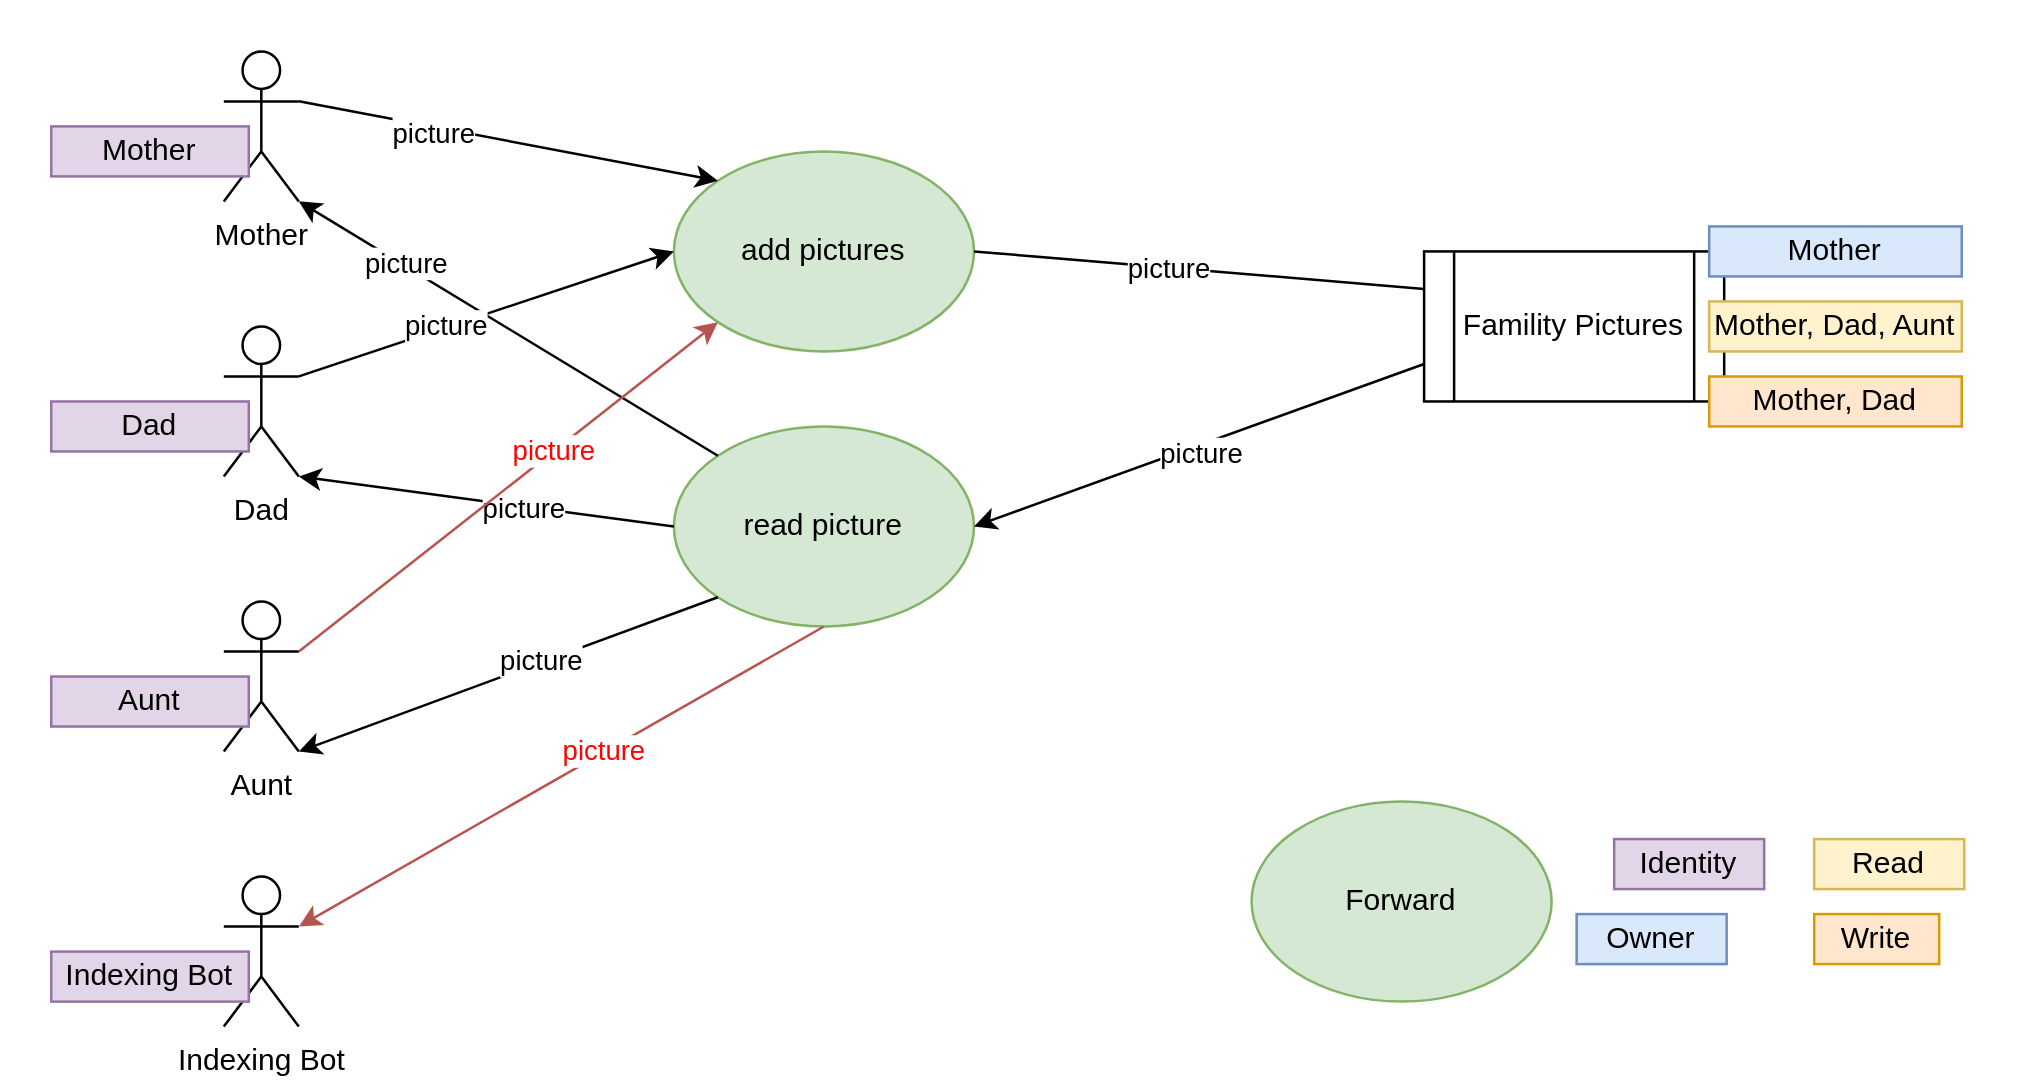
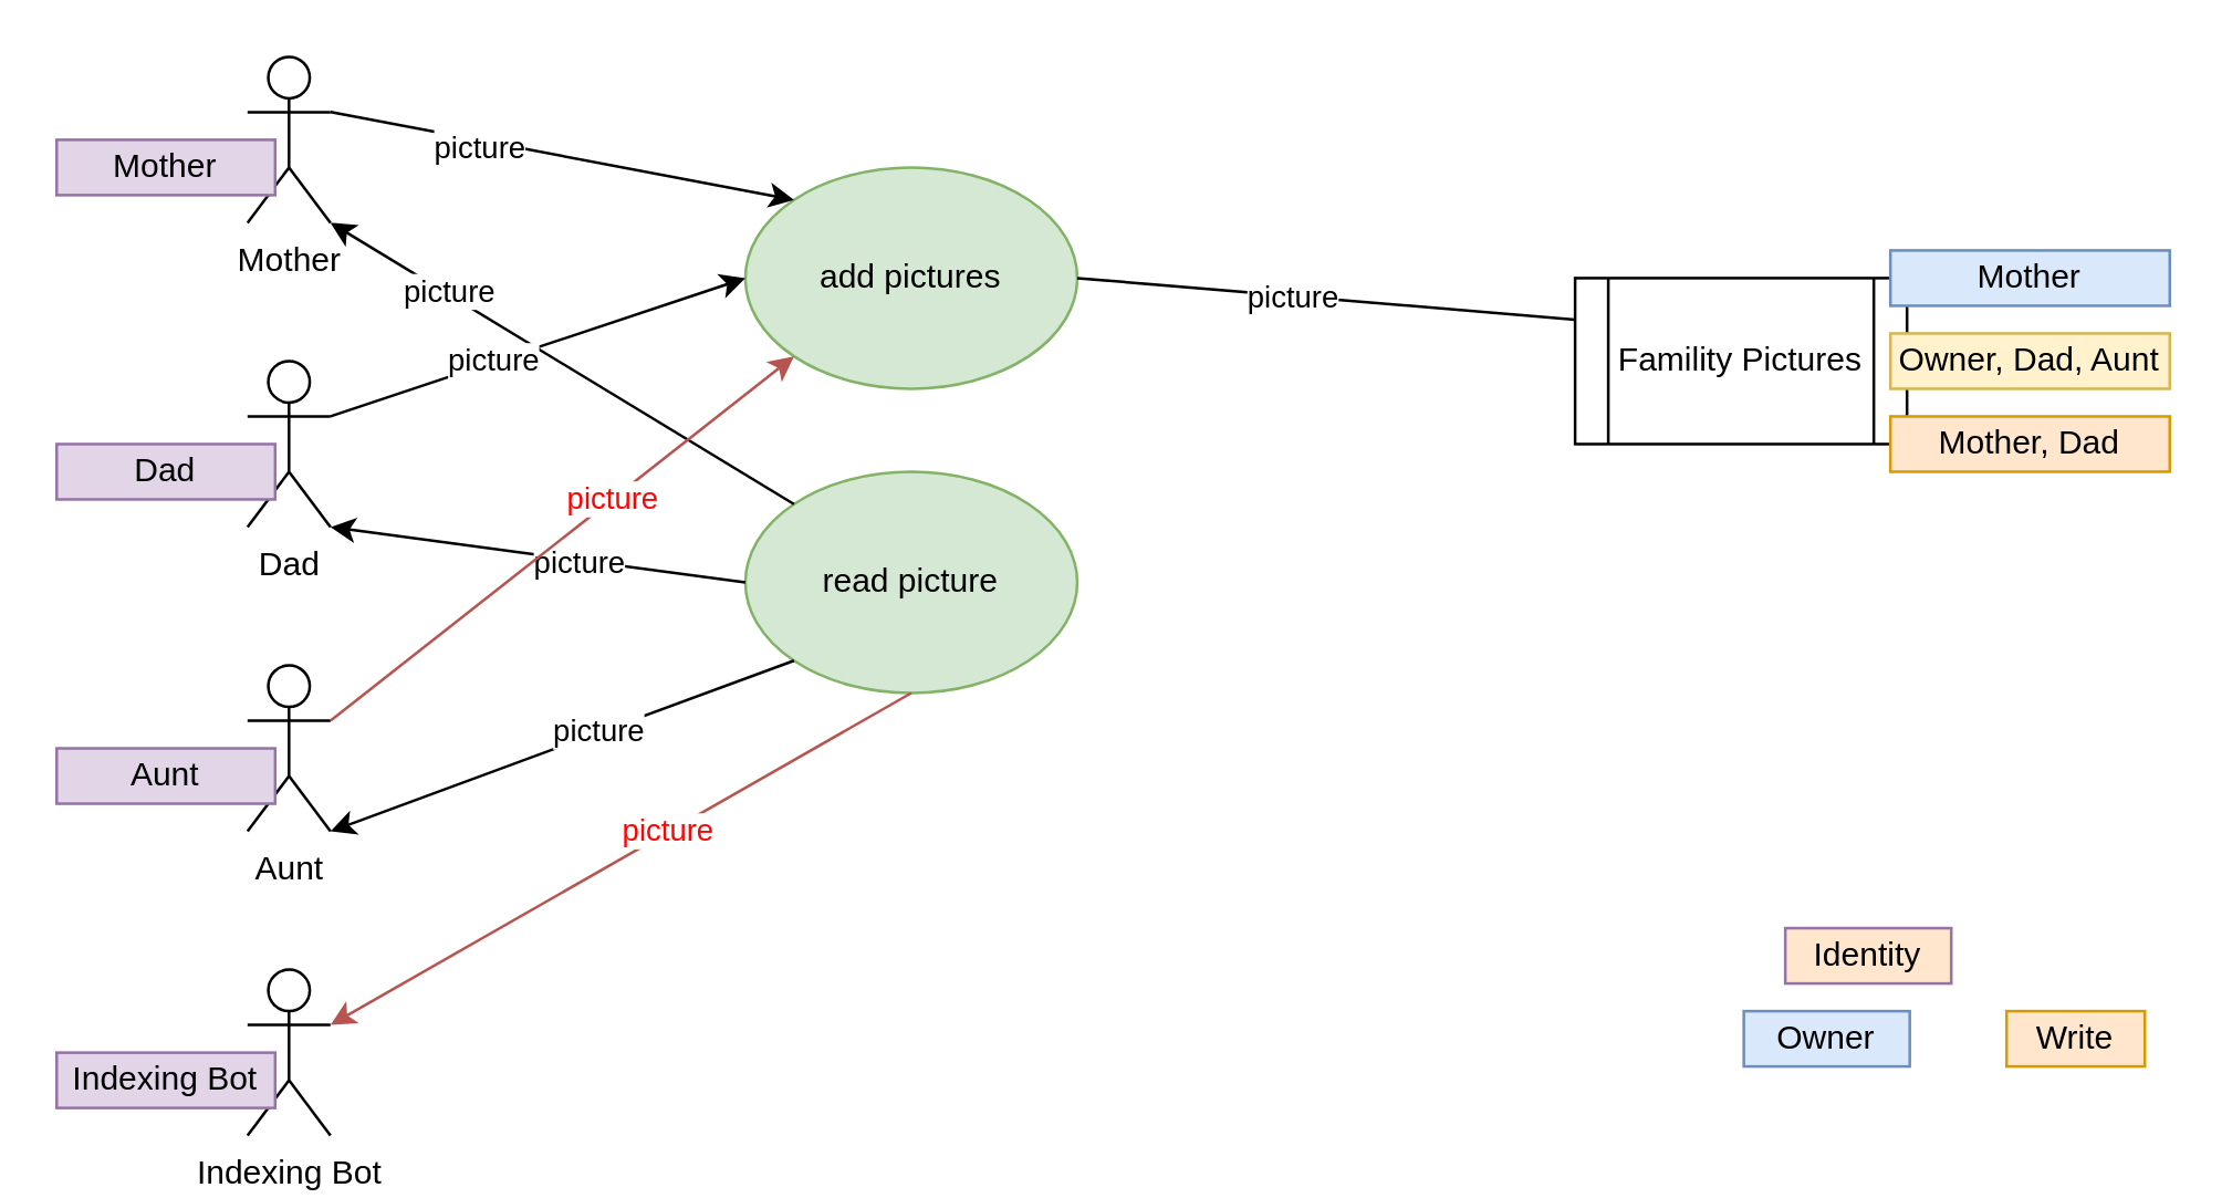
- <mxCell id="37" value="Mother, Dad, Aunt" style="rounded=0;whiteSpace=wrap;html=1;align=center;fillColor=#fff2cc;strokeColor=#d6b656;" vertex="1" parent="1"><mxGeometry x="683" y="120" width="101" height="20" as="geometry" /></mxCell>
+ <mxCell id="37" value="Owner, Dad, Aunt" style="rounded=0;whiteSpace=wrap;html=1;align=center;fillColor=#fff2cc;strokeColor=#d6b656;" vertex="1" parent="1"><mxGeometry x="683" y="120" width="101" height="20" as="geometry" /></mxCell>
- <mxCell id="15" value="" style="endArrow=classic;html=1;exitX=0;exitY=0.75;exitDx=0;exitDy=0;entryX=1;entryY=0.5;entryDx=0;entryDy=0;" parent="1" source="3" target="6" edge="1"><mxGeometry width="50" height="50" relative="1" as="geometry"><mxPoint x="296.574" y="108.284" as="sourcePoint" /><mxPoint x="119" y="150" as="targetPoint" /></mxGeometry></mxCell>
- <mxCell id="16" value="picture" style="edgeLabel;html=1;align=center;verticalAlign=middle;resizable=0;points=[];" parent="15" vertex="1" connectable="0"><mxGeometry x="0.118" y="4" relative="1" as="geometry"><mxPoint x="10.28" y="-5.1" as="offset" /></mxGeometry></mxCell>
- <mxCell id="32" value="Identity" style="rounded=0;whiteSpace=wrap;html=1;align=center;fillColor=#e1d5e7;strokeColor=#9673a6;" vertex="1" parent="1"><mxGeometry x="645" y="335" width="60" height="20" as="geometry" /></mxCell>
+ <mxCell id="32" value="Identity" style="rounded=0;whiteSpace=wrap;html=1;align=center;fillColor=#ffe6cc;strokeColor=#9673a6;" vertex="1" parent="1"><mxGeometry x="645" y="335" width="60" height="20" as="geometry" /></mxCell>
- <mxCell id="34" value="Read" style="rounded=0;whiteSpace=wrap;html=1;align=center;fillColor=#fff2cc;strokeColor=#d6b656;" vertex="1" parent="1"><mxGeometry x="725" y="335" width="60" height="20" as="geometry" /></mxCell>
- <mxCell id="31" value="Forward" style="ellipse;whiteSpace=wrap;html=1;fillColor=#d5e8d4;strokeColor=#82b366;" vertex="1" parent="1"><mxGeometry x="500" y="320" width="120" height="80" as="geometry" /></mxCell>
